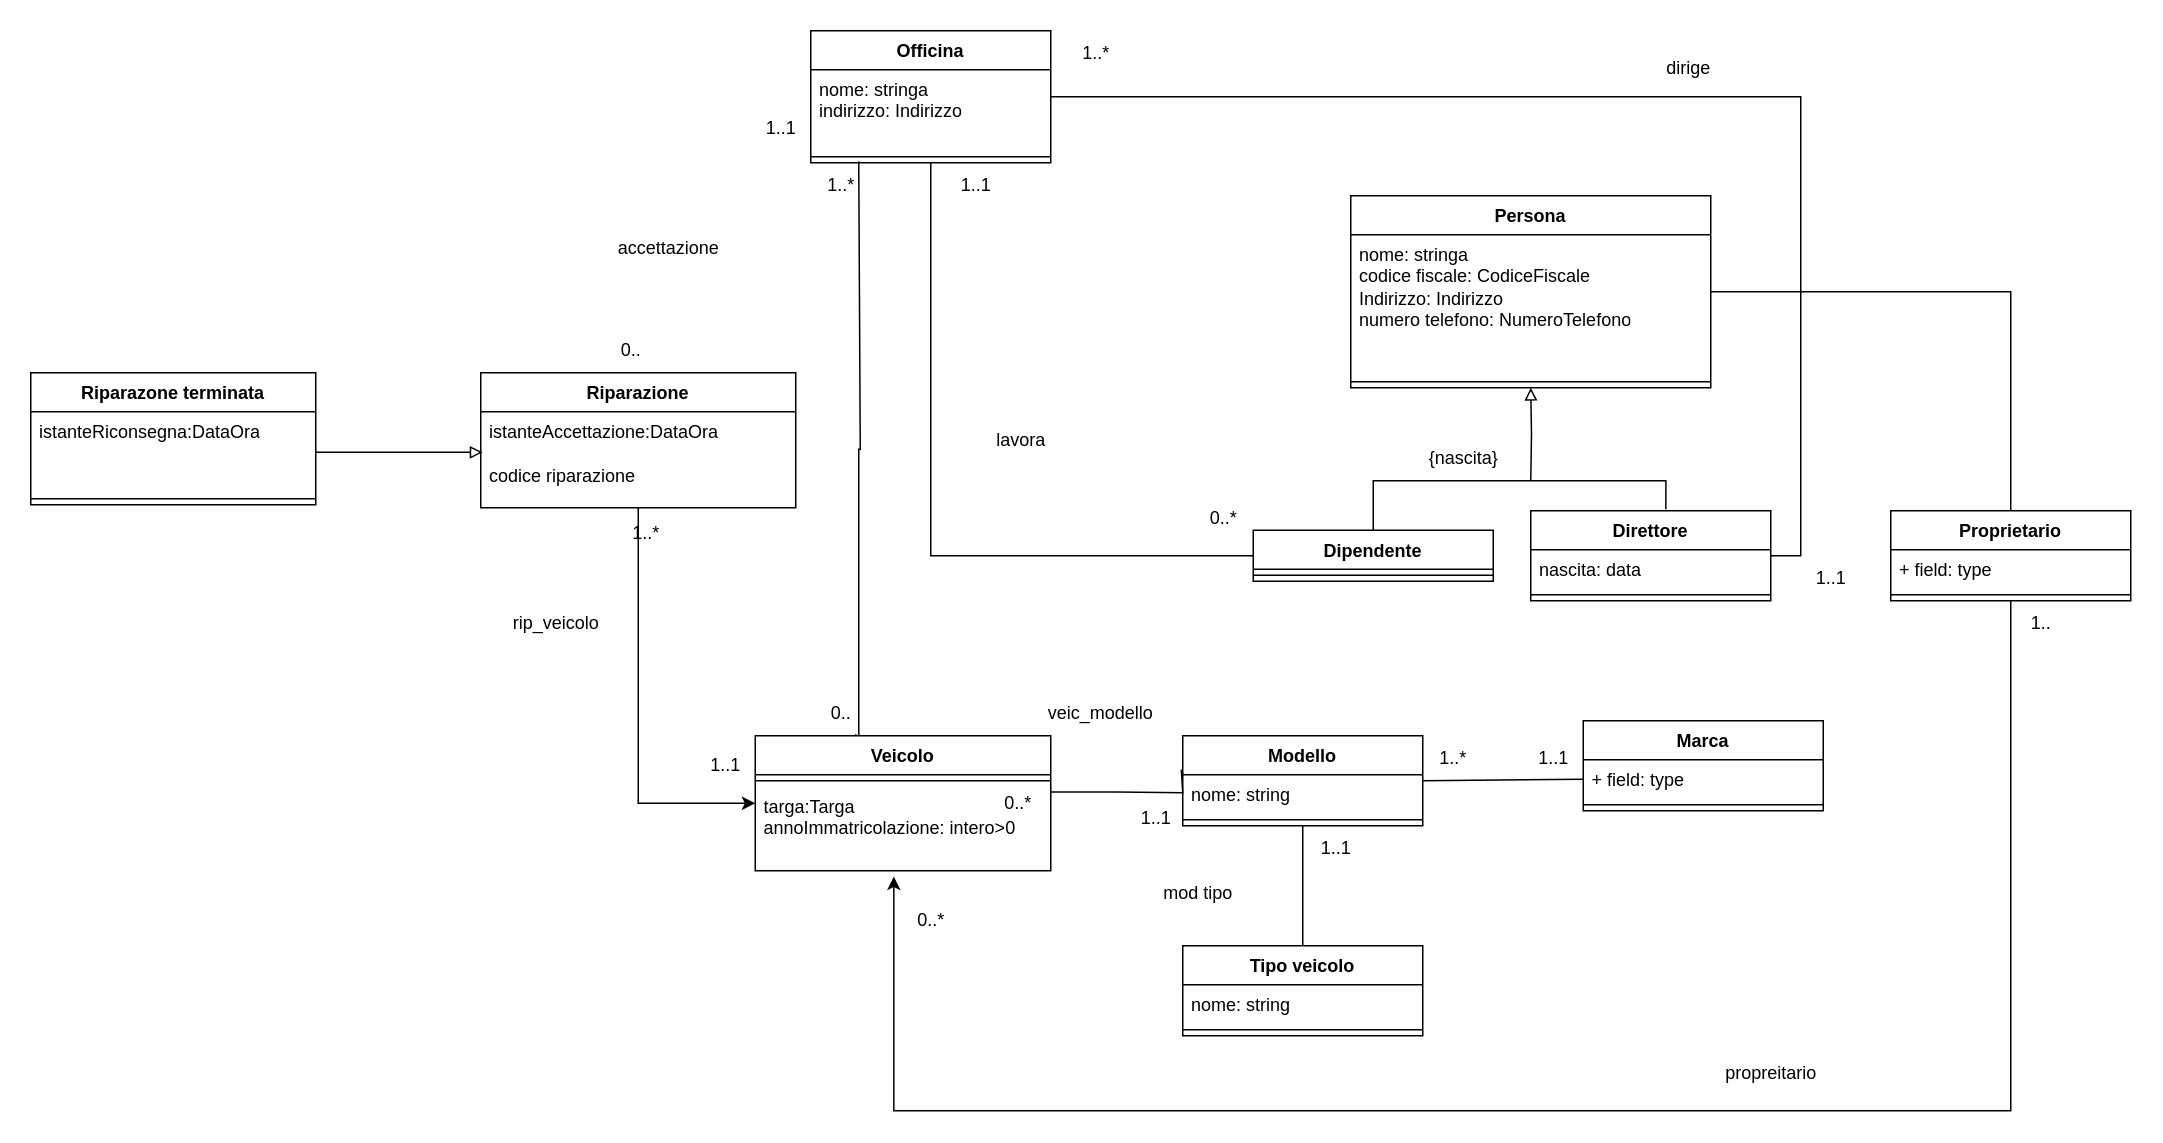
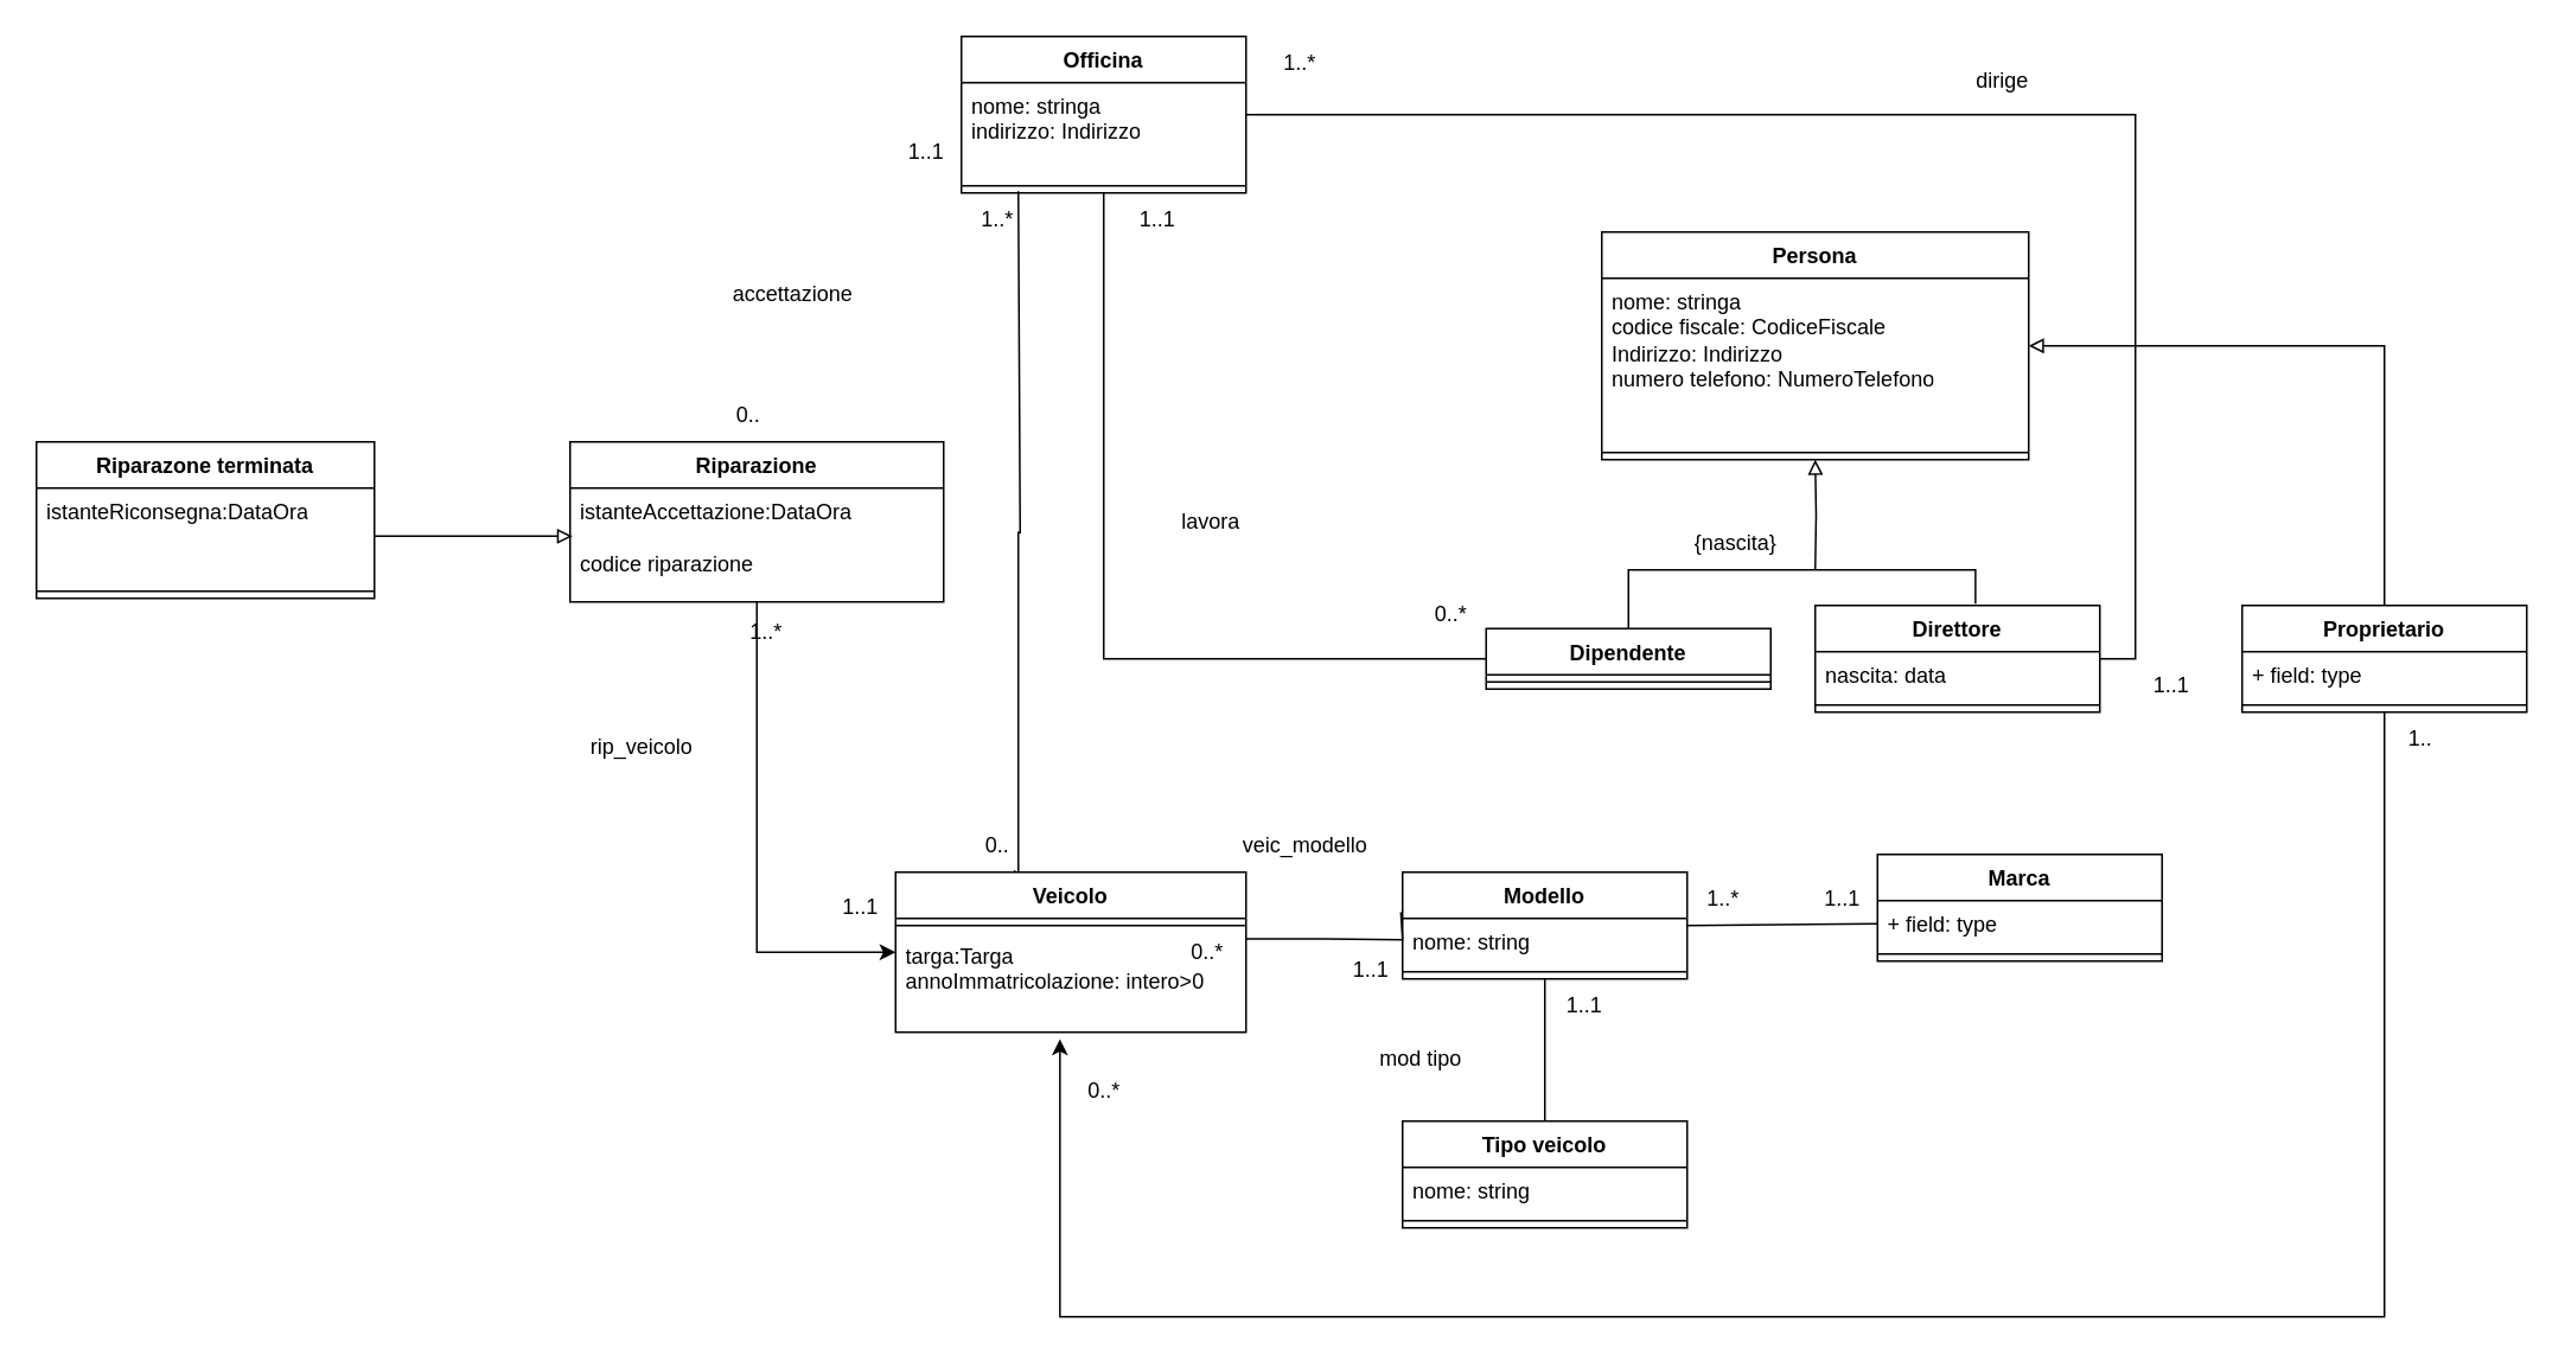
- <mxCell id="59" style="edgeStyle=orthogonalEdgeStyle;rounded=0;orthogonalLoop=1;jettySize=auto;html=1;exitX=0.5;exitY=0;exitDx=0;exitDy=0;entryX=1;entryY=0.5;entryDx=0;entryDy=0;endArrow=none;endFill=0;" edge="1" parent="1" source="61" target="3"><mxGeometry relative="1" as="geometry" /></mxCell>
+ <mxCell id="59" style="edgeStyle=orthogonalEdgeStyle;rounded=0;orthogonalLoop=1;jettySize=auto;html=1;exitX=0.5;exitY=0;exitDx=0;exitDy=0;entryX=1;entryY=0.5;entryDx=0;entryDy=0;endArrow=block;endFill=0;" edge="1" parent="1" source="61" target="3"><mxGeometry relative="1" as="geometry" /></mxCell>
- <mxCell id="56" value="rip_veicolo" style="text;html=1;align=center;verticalAlign=middle;resizable=0;points=[];autosize=1;strokeColor=none;fillColor=none;" vertex="1" parent="1"><mxGeometry x="330" y="400" width="80" height="30" as="geometry" /></mxCell>
+ <mxCell id="56" value="rip_veicolo" style="text;html=1;align=center;verticalAlign=middle;resizable=0;points=[];autosize=1;strokeColor=none;fillColor=none;" vertex="1" parent="1"><mxGeometry x="320" y="405" width="80" height="30" as="geometry" /></mxCell>
- <mxCell id="65" value="propreitario" style="text;html=1;align=center;verticalAlign=middle;resizable=0;points=[];autosize=1;strokeColor=none;fillColor=none;" vertex="1" parent="1"><mxGeometry x="1140" y="700" width="80" height="30" as="geometry" /></mxCell>
